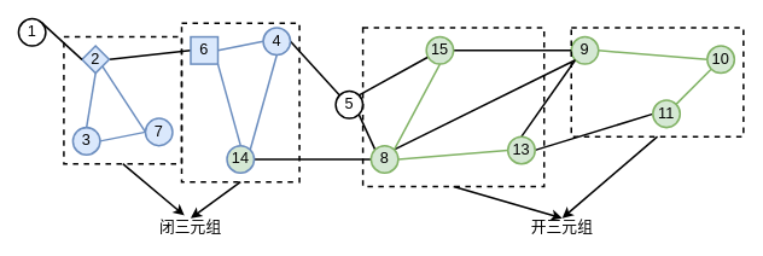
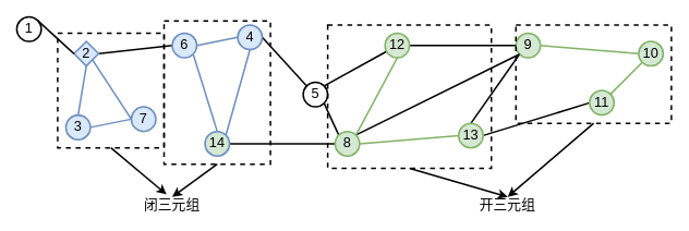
- <mxCell id="17" value="6" style="whiteSpace=wrap;html=1;strokeWidth=2;fontSize=17;fillColor=#dae8fc;strokeColor=#6c8ebf;rounded=0;" parent="1" vertex="1"><mxGeometry x="210" y="40" width="30" height="30" as="geometry" /></mxCell>
+ <mxCell id="17" value="6" style="ellipse;whiteSpace=wrap;html=1;strokeWidth=2;fontSize=17;fillColor=#dae8fc;strokeColor=#6c8ebf;" parent="1" vertex="1"><mxGeometry x="210" y="40" width="30" height="30" as="geometry" /></mxCell>
- <mxCell id="35" value="15" style="ellipse;whiteSpace=wrap;html=1;strokeWidth=2;fontSize=17;fillColor=#d5e8d4;strokeColor=#82b366;" parent="1" vertex="1"><mxGeometry x="470" y="40" width="30" height="30" as="geometry" /></mxCell>
+ <mxCell id="35" value="12" style="ellipse;whiteSpace=wrap;html=1;strokeWidth=2;fontSize=17;fillColor=#d5e8d4;strokeColor=#82b366;" parent="1" vertex="1"><mxGeometry x="470" y="40" width="30" height="30" as="geometry" /></mxCell>
